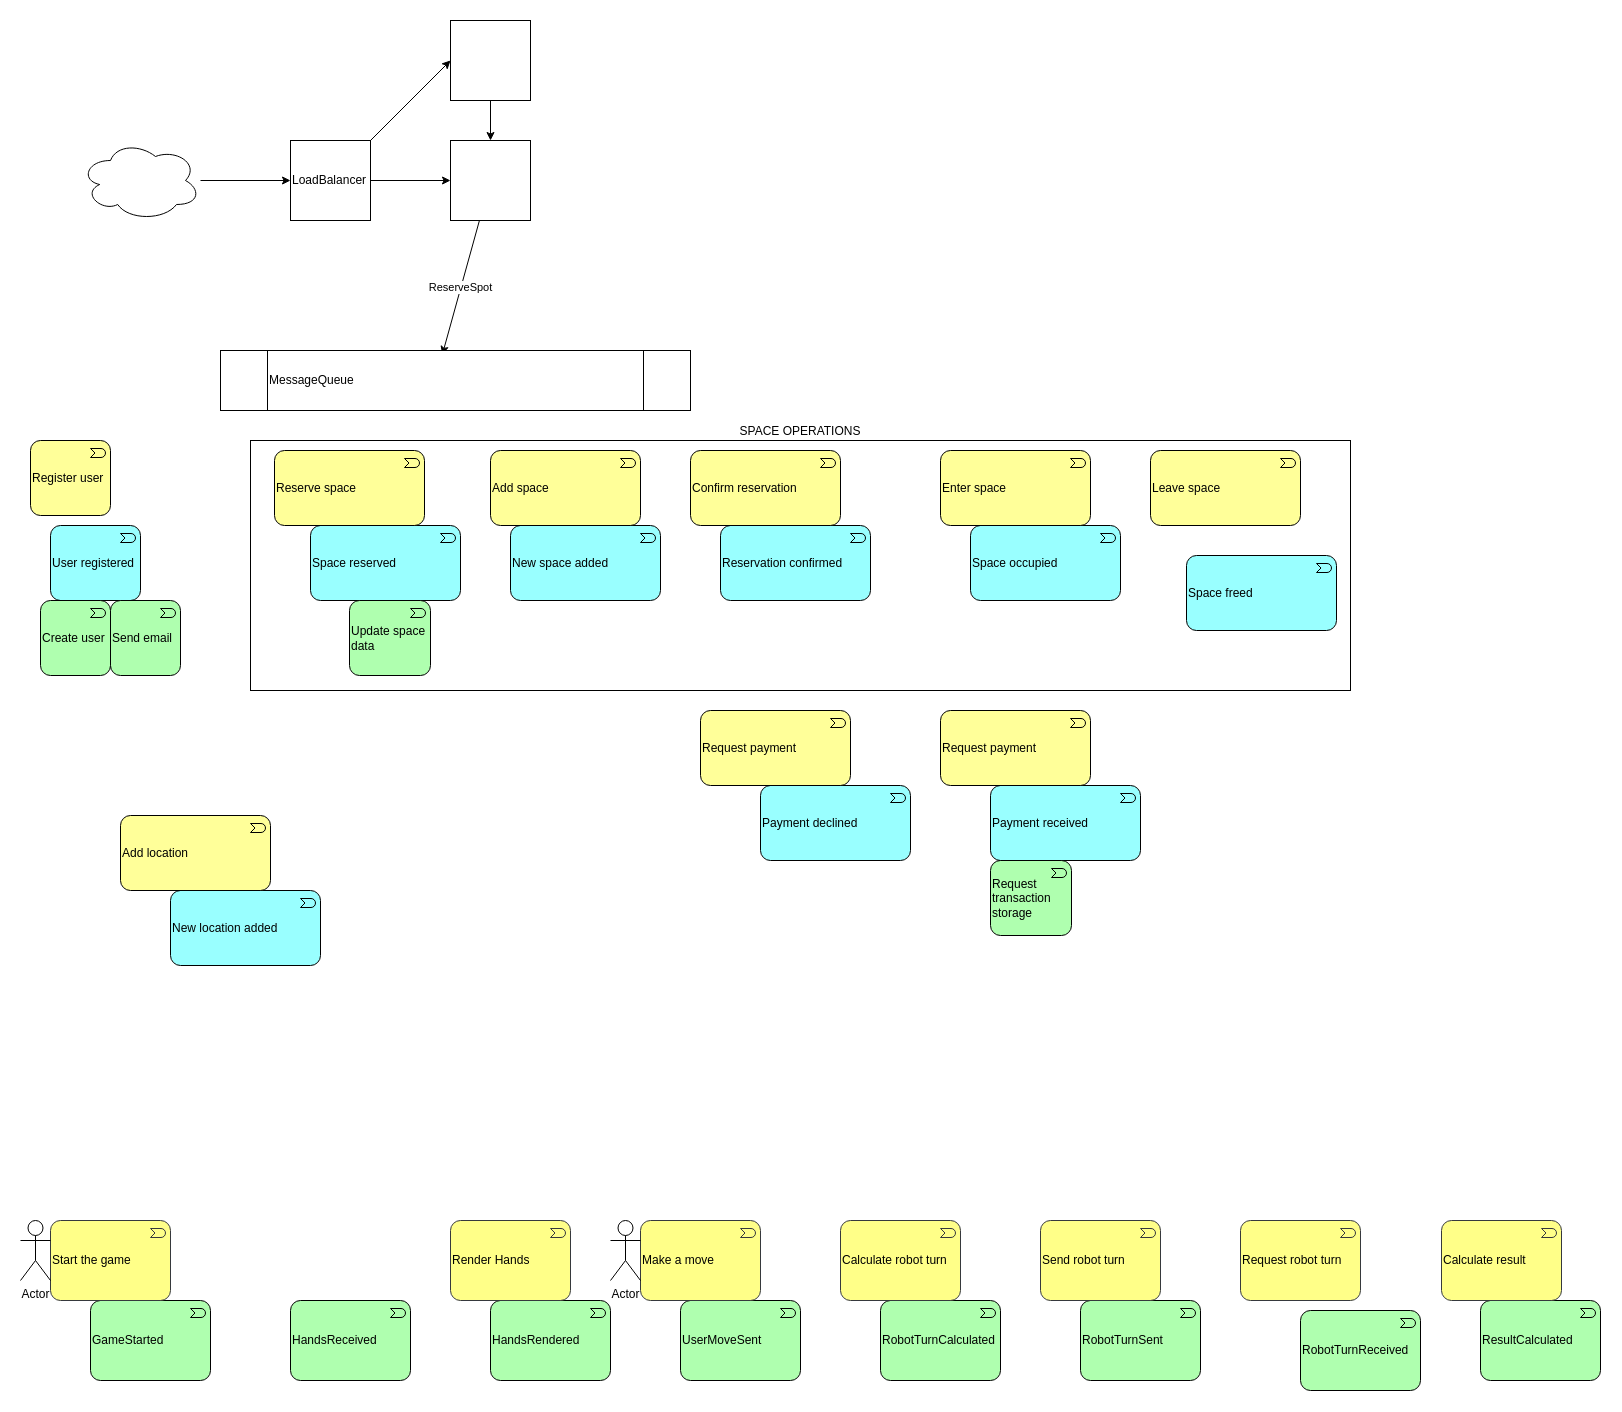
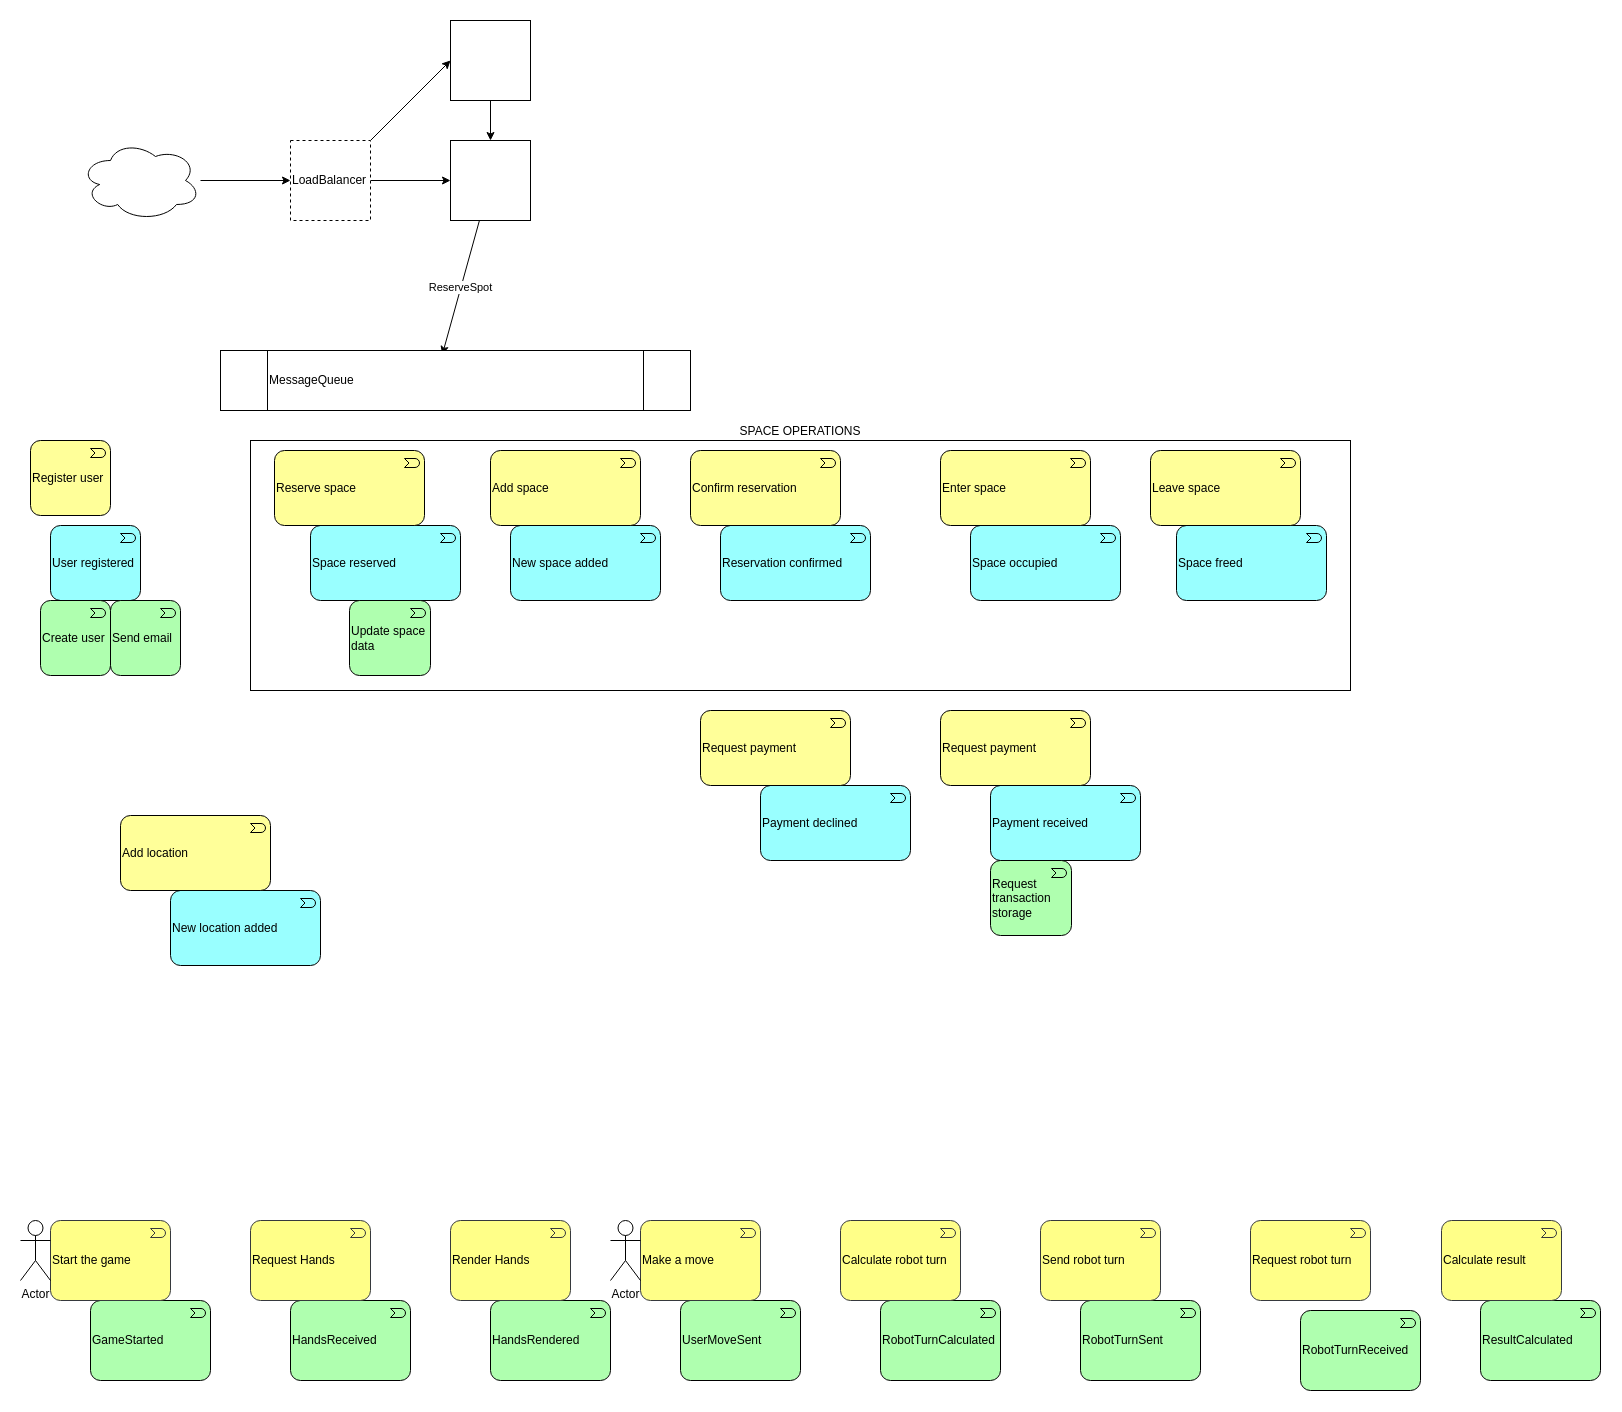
- <mxCell id="7" value="LoadBalancer" style="whiteSpace=wrap;html=1;aspect=fixed;align=left;" parent="1" vertex="1"><mxGeometry x="290" y="140" width="80" height="80" as="geometry" /></mxCell>
+ <mxCell id="7" value="LoadBalancer" style="whiteSpace=wrap;html=1;aspect=fixed;align=left;dashed=1;" parent="1" vertex="1"><mxGeometry x="290" y="140" width="80" height="80" as="geometry" /></mxCell>
- <mxCell id="16" value="Space freed" style="html=1;outlineConnect=0;whiteSpace=wrap;fillColor=#99ffff;shape=mxgraph.archimate3.application;appType=event;archiType=rounded;align=left;" parent="1" vertex="1"><mxGeometry x="1186" y="555" width="150" height="75" as="geometry" /></mxCell>
+ <mxCell id="16" value="Space freed" style="html=1;outlineConnect=0;whiteSpace=wrap;fillColor=#99ffff;shape=mxgraph.archimate3.application;appType=event;archiType=rounded;align=left;" parent="1" vertex="1"><mxGeometry x="1176" y="525" width="150" height="75" as="geometry" /></mxCell>
+ <mxCell id="42" value="Request Hands" style="html=1;outlineConnect=0;whiteSpace=wrap;fillColor=#ffff88;shape=mxgraph.archimate3.application;appType=event;archiType=rounded;align=left;strokeColor=#36393d;" vertex="1" parent="1"><mxGeometry x="250" y="1220" width="120" height="80" as="geometry" /></mxCell>
- <mxCell id="49" value="Request robot turn" style="html=1;outlineConnect=0;whiteSpace=wrap;fillColor=#ffff88;shape=mxgraph.archimate3.application;appType=event;archiType=rounded;align=left;strokeColor=#36393d;" vertex="1" parent="1"><mxGeometry x="1240" y="1220" width="120" height="80" as="geometry" /></mxCell>
+ <mxCell id="49" value="Request robot turn" style="html=1;outlineConnect=0;whiteSpace=wrap;fillColor=#ffff88;shape=mxgraph.archimate3.application;appType=event;archiType=rounded;align=left;strokeColor=#36393d;" vertex="1" parent="1"><mxGeometry x="1250" y="1220" width="120" height="80" as="geometry" /></mxCell>
